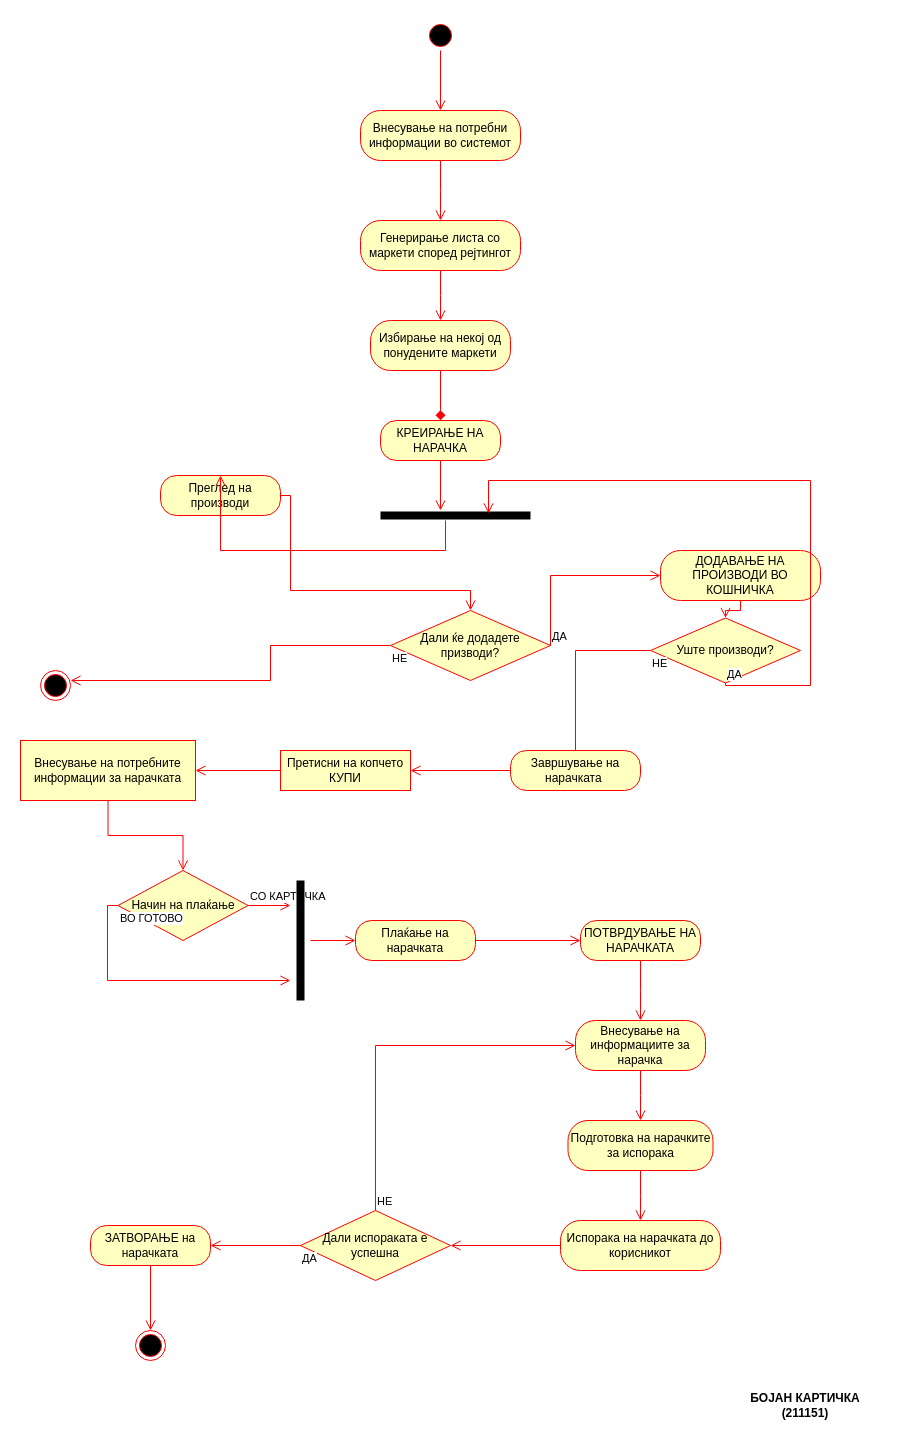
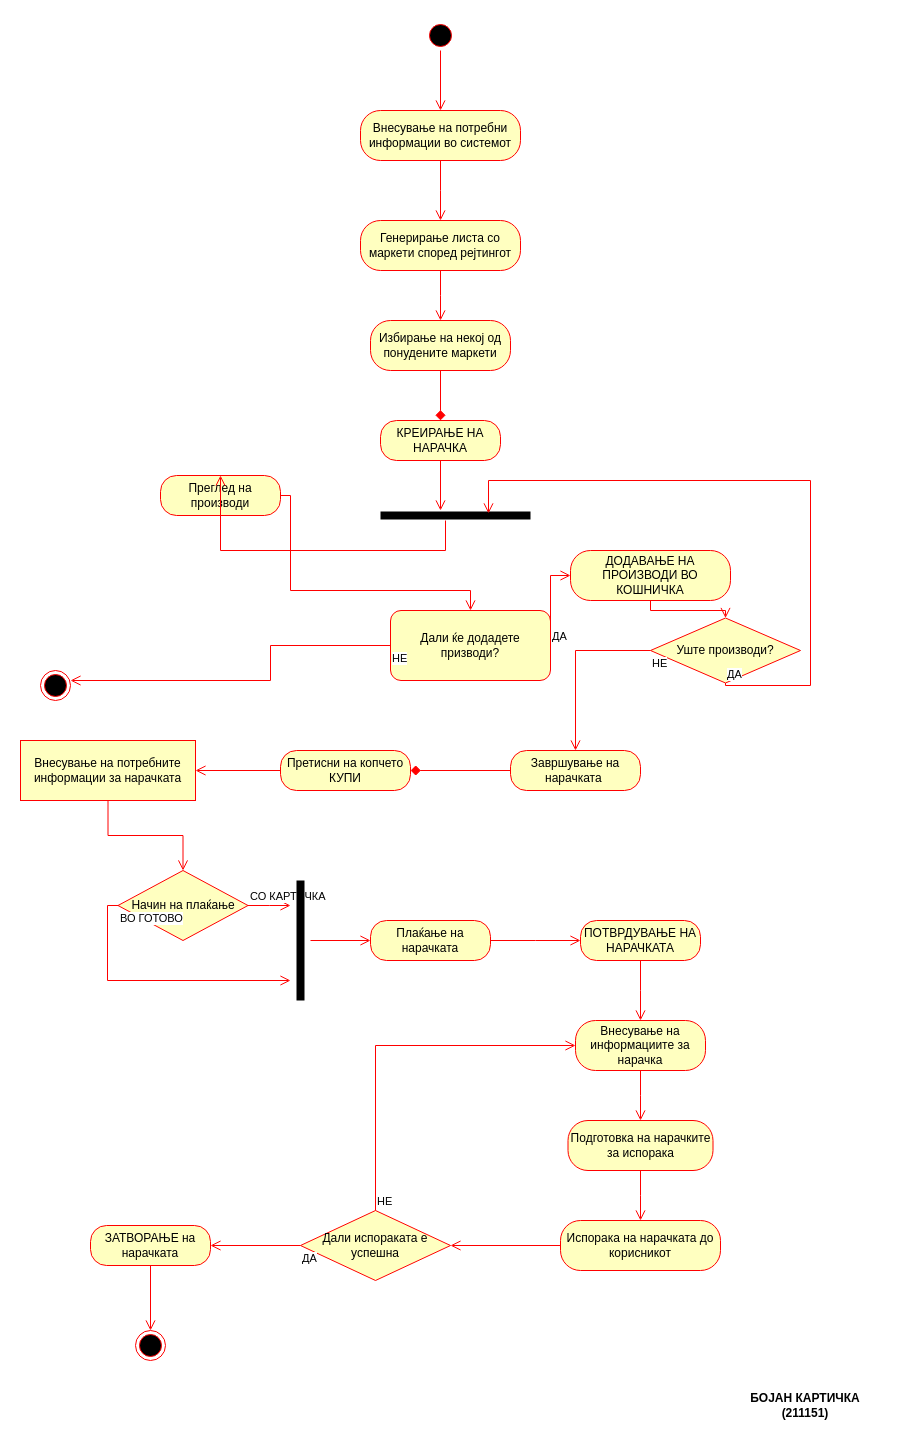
- <mxCell id="14" value="ДОДАВАЊЕ НА ПРОИЗВОДИ ВО КОШНИЧКА" style="rounded=1;whiteSpace=wrap;html=1;arcSize=40;fontColor=#000000;fillColor=#ffffc0;strokeColor=#ff0000;" vertex="1" parent="1"><mxGeometry x="660" y="550" width="160" height="50" as="geometry" /></mxCell>
+ <mxCell id="14" value="ДОДАВАЊЕ НА ПРОИЗВОДИ ВО КОШНИЧКА" style="rounded=1;whiteSpace=wrap;html=1;arcSize=40;fontColor=#000000;fillColor=#ffffc0;strokeColor=#ff0000;" vertex="1" parent="1"><mxGeometry x="570" y="550" width="160" height="50" as="geometry" /></mxCell>
- <mxCell id="18" value="Дали ќе додадете призводи?" style="rhombus;whiteSpace=wrap;html=1;fillColor=#ffffc0;strokeColor=#ff0000;" vertex="1" parent="1"><mxGeometry x="390" y="610" width="160" height="70" as="geometry" /></mxCell>
+ <mxCell id="18" value="Дали ќе додадете призводи?" style="whiteSpace=wrap;html=1;fillColor=#ffffc0;strokeColor=#ff0000;rounded=1;" vertex="1" parent="1"><mxGeometry x="390" y="610" width="160" height="70" as="geometry" /></mxCell>
- <mxCell id="26" value="НЕ" style="edgeStyle=orthogonalEdgeStyle;html=1;align=left;verticalAlign=top;endArrow=none;endSize=8;strokeColor=#ff0000;rounded=0;" edge="1" source="24" parent="1" target="15"><mxGeometry x="-1" relative="1" as="geometry"><mxPoint x="700" y="735" as="targetPoint" /></mxGeometry></mxCell>
+ <mxCell id="26" value="НЕ" style="edgeStyle=orthogonalEdgeStyle;html=1;align=left;verticalAlign=top;endArrow=open;endSize=8;strokeColor=#ff0000;rounded=0;" edge="1" source="24" parent="1" target="15"><mxGeometry x="-1" relative="1" as="geometry"><mxPoint x="700" y="735" as="targetPoint" /></mxGeometry></mxCell>
- <mxCell id="27" value="Претисни на копчето КУПИ" style="whiteSpace=wrap;html=1;arcSize=40;fontColor=#000000;fillColor=#ffffc0;strokeColor=#ff0000;rounded=0;" vertex="1" parent="1"><mxGeometry x="280" y="750" width="130" height="40" as="geometry" /></mxCell>
+ <mxCell id="27" value="Претисни на копчето КУПИ" style="rounded=1;whiteSpace=wrap;html=1;arcSize=40;fontColor=#000000;fillColor=#ffffc0;strokeColor=#ff0000;" vertex="1" parent="1"><mxGeometry x="280" y="750" width="130" height="40" as="geometry" /></mxCell>
- <mxCell id="29" value="" style="edgeStyle=orthogonalEdgeStyle;html=1;verticalAlign=bottom;endArrow=open;endSize=8;strokeColor=#ff0000;rounded=0;entryX=1;entryY=0.5;entryDx=0;entryDy=0;exitX=0;exitY=0.5;exitDx=0;exitDy=0;" edge="1" parent="1" source="15" target="27"><mxGeometry relative="1" as="geometry"><mxPoint x="460" y="830" as="targetPoint" /><mxPoint x="510" y="769" as="sourcePoint" /></mxGeometry></mxCell>
+ <mxCell id="29" value="" style="edgeStyle=orthogonalEdgeStyle;html=1;verticalAlign=bottom;endArrow=diamond;endSize=8;strokeColor=#ff0000;rounded=0;entryX=1;entryY=0.5;entryDx=0;entryDy=0;exitX=0;exitY=0.5;exitDx=0;exitDy=0;" edge="1" parent="1" source="15" target="27"><mxGeometry relative="1" as="geometry"><mxPoint x="460" y="830" as="targetPoint" /><mxPoint x="510" y="769" as="sourcePoint" /></mxGeometry></mxCell>
- <mxCell id="35" value="Плаќање на нарачката" style="rounded=1;whiteSpace=wrap;html=1;arcSize=40;fontColor=#000000;fillColor=#ffffc0;strokeColor=#ff0000;" vertex="1" parent="1"><mxGeometry x="355" y="920" width="120" height="40" as="geometry" /></mxCell>
+ <mxCell id="35" value="Плаќање на нарачката" style="rounded=1;whiteSpace=wrap;html=1;arcSize=40;fontColor=#000000;fillColor=#ffffc0;strokeColor=#ff0000;" vertex="1" parent="1"><mxGeometry x="370" y="920" width="120" height="40" as="geometry" /></mxCell>
